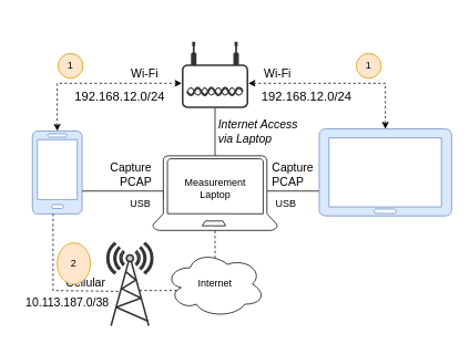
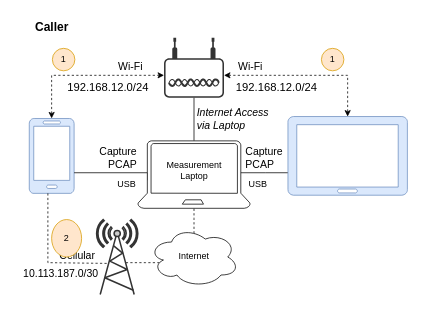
+ <mxCell id="5" value="Caller" style="text;html=1;align=center;verticalAlign=middle;resizable=0;points=[];autosize=1;strokeColor=none;fillColor=none;fontSize=16;fontStyle=1" parent="1" vertex="1"><mxGeometry x="33" y="20" width="70" height="30" as="geometry" /></mxCell>
- <mxCell id="23" value="&lt;span style=&quot;font-size: 14px;&quot;&gt;10.113.187.0/38&lt;/span&gt;" style="text;html=1;align=center;verticalAlign=middle;resizable=0;points=[];autosize=1;strokeColor=none;fillColor=none;spacing=0;" parent="1" vertex="1"><mxGeometry x="20" y="350.47" width="120" height="30" as="geometry" /></mxCell>
+ <mxCell id="23" value="&lt;span style=&quot;font-size: 14px;&quot;&gt;10.113.187.0/30&lt;/span&gt;" style="text;html=1;align=center;verticalAlign=middle;resizable=0;points=[];autosize=1;strokeColor=none;fillColor=none;spacing=0;" parent="1" vertex="1"><mxGeometry x="20" y="350.47" width="120" height="30" as="geometry" /></mxCell>
